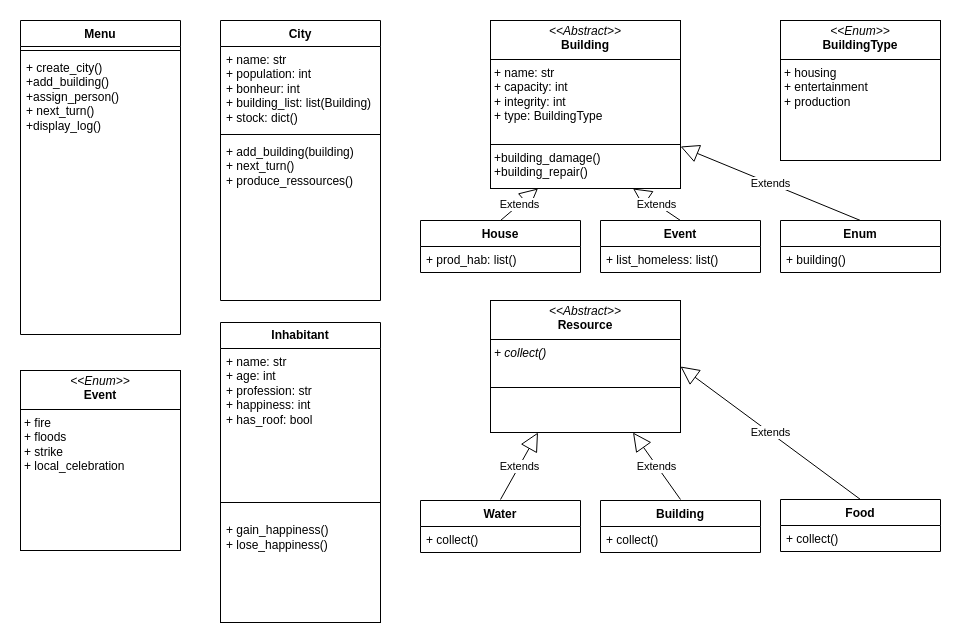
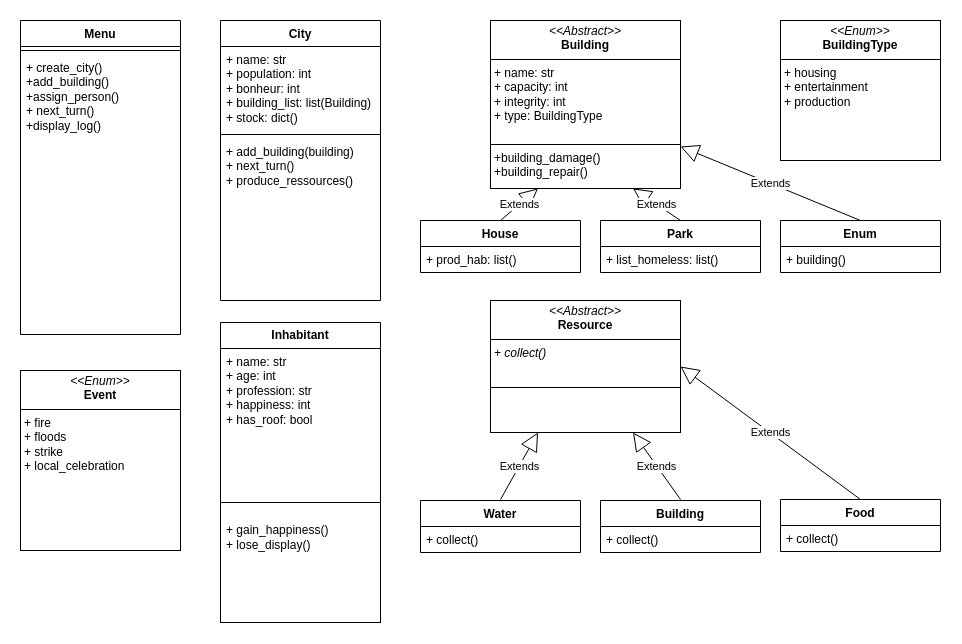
- <mxCell id="9" value="Event" style="swimlane;fontStyle=1;align=center;verticalAlign=top;childLayout=stackLayout;horizontal=1;startSize=26;horizontalStack=0;resizeParent=1;resizeParentMax=0;resizeLast=0;collapsible=1;marginBottom=0;whiteSpace=wrap;html=1;" parent="1" vertex="1"><mxGeometry x="600" y="220" width="160" height="52" as="geometry" /></mxCell>
+ <mxCell id="9" value="Park" style="swimlane;fontStyle=1;align=center;verticalAlign=top;childLayout=stackLayout;horizontal=1;startSize=26;horizontalStack=0;resizeParent=1;resizeParentMax=0;resizeLast=0;collapsible=1;marginBottom=0;whiteSpace=wrap;html=1;" parent="1" vertex="1"><mxGeometry x="600" y="220" width="160" height="52" as="geometry" /></mxCell>
- <mxCell id="16" value="&lt;br&gt;&lt;div&gt;+ gain_happiness()&lt;div&gt;+ lose_happiness()&lt;/div&gt;&lt;/div&gt;" style="text;strokeColor=default;fillColor=none;align=left;verticalAlign=top;spacingLeft=4;spacingRight=4;overflow=hidden;rotatable=0;points=[[0,0.5],[1,0.5]];portConstraint=eastwest;whiteSpace=wrap;html=1;" vertex="1" parent="13"><mxGeometry y="180" width="160" height="120" as="geometry" /></mxCell>
+ <mxCell id="16" value="&lt;br&gt;&lt;div&gt;+ gain_happiness()&lt;div&gt;+ lose_display()&lt;/div&gt;&lt;/div&gt;" style="text;strokeColor=default;fillColor=none;align=left;verticalAlign=top;spacingLeft=4;spacingRight=4;overflow=hidden;rotatable=0;points=[[0,0.5],[1,0.5]];portConstraint=eastwest;whiteSpace=wrap;html=1;" vertex="1" parent="13"><mxGeometry y="180" width="160" height="120" as="geometry" /></mxCell>
